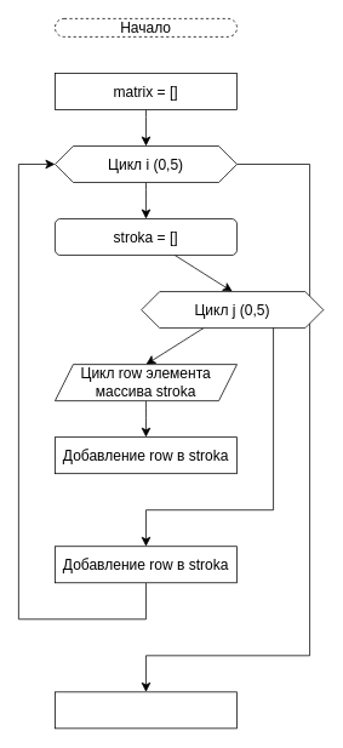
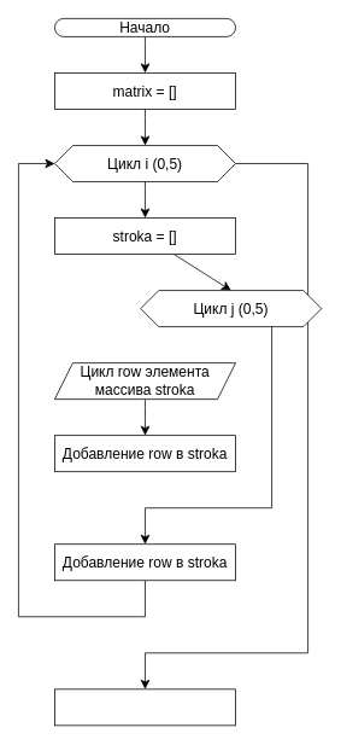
- <mxCell id="3" value="Начало" style="rounded=1;whiteSpace=wrap;html=1;fontSize=16;arcSize=50;dashed=1;" vertex="1" parent="1"><mxGeometry x="60" y="20" width="200" height="20" as="geometry" /></mxCell>
+ <mxCell id="3" value="Начало" style="rounded=1;whiteSpace=wrap;html=1;fontSize=16;arcSize=50;" vertex="1" parent="1"><mxGeometry x="60" y="20" width="200" height="20" as="geometry" /></mxCell>
+ <mxCell id="2" style="edgeStyle=none;curved=1;rounded=0;orthogonalLoop=1;jettySize=auto;html=1;entryX=0.5;entryY=0;entryDx=0;entryDy=0;fontSize=12;startSize=8;endSize=8;" edge="1" parent="1" source="3" target="17"><mxGeometry relative="1" as="geometry" /></mxCell>
- <mxCell id="8" value="stroka = []" style="whiteSpace=wrap;html=1;fontSize=16;rounded=1;" vertex="1" parent="1"><mxGeometry x="60" y="240" width="200" height="40" as="geometry" /></mxCell>
+ <mxCell id="8" value="stroka = []" style="rounded=0;whiteSpace=wrap;html=1;fontSize=16;" vertex="1" parent="1"><mxGeometry x="60" y="240" width="200" height="40" as="geometry" /></mxCell>
- <mxCell id="9" style="edgeStyle=none;curved=1;rounded=0;orthogonalLoop=1;jettySize=auto;html=1;entryX=0.5;entryY=0;entryDx=0;entryDy=0;fontSize=12;startSize=8;endSize=8;" edge="1" parent="1" source="11" target="13"><mxGeometry relative="1" as="geometry" /></mxCell>
